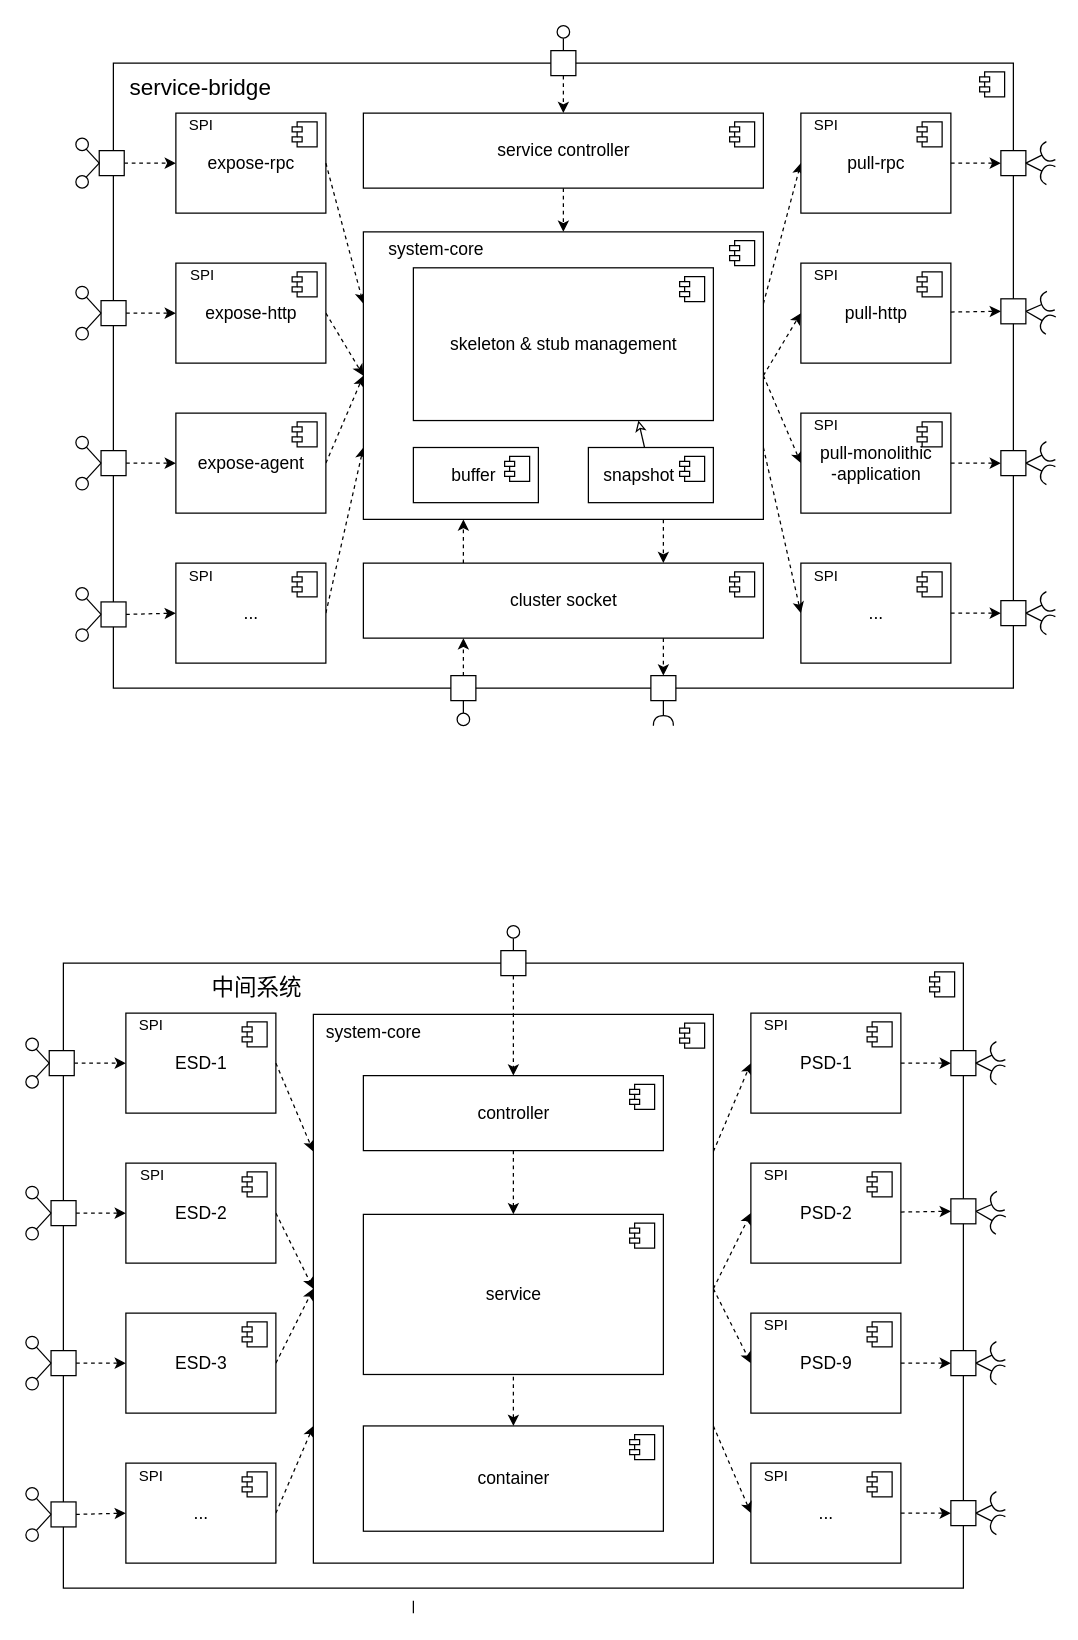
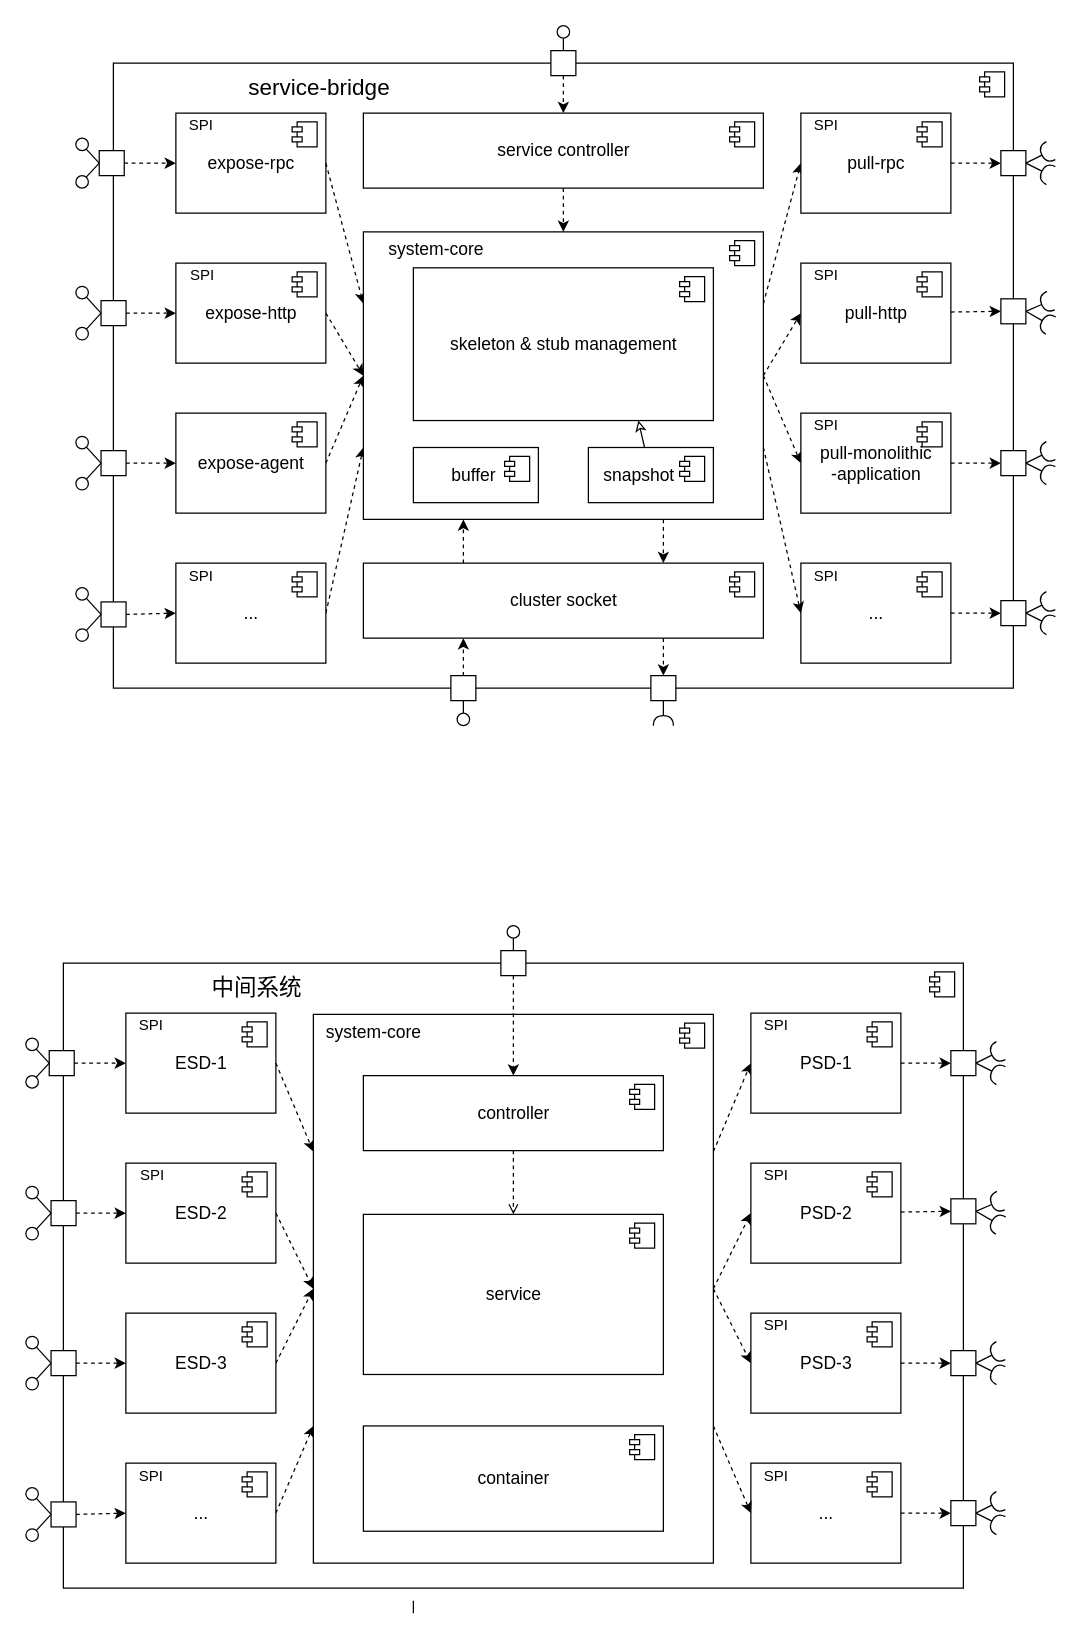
- <mxCell id="40" value="&lt;font style=&quot;font-size: 18px&quot;&gt;service-bridge&lt;/font&gt;" style="text;html=1;strokeColor=none;fillColor=none;align=center;verticalAlign=middle;whiteSpace=wrap;rounded=0;shadow=0;" parent="2" vertex="1"><mxGeometry x="10" y="10" width="120" height="20" as="geometry" /></mxCell>
+ <mxCell id="40" value="&lt;font style=&quot;font-size: 18px&quot;&gt;service-bridge&lt;/font&gt;" style="text;html=1;strokeColor=none;fillColor=none;align=center;verticalAlign=middle;whiteSpace=wrap;rounded=0;shadow=0;" parent="2" vertex="1"><mxGeometry x="105" y="10" width="120" height="20" as="geometry" /></mxCell>
- <mxCell id="149" style="edgeStyle=orthogonalEdgeStyle;curved=1;rounded=0;orthogonalLoop=1;jettySize=auto;html=1;entryX=0.5;entryY=0;entryDx=0;entryDy=0;endArrow=classic;endFill=1;dashed=1;" parent="141" source="150" target="144" edge="1"><mxGeometry relative="1" as="geometry" /></mxCell>
+ <mxCell id="149" style="edgeStyle=orthogonalEdgeStyle;curved=1;rounded=0;orthogonalLoop=1;jettySize=auto;html=1;entryX=0.5;entryY=0;entryDx=0;entryDy=0;endArrow=open;endFill=1;dashed=1;" parent="141" source="150" target="144" edge="1"><mxGeometry relative="1" as="geometry" /></mxCell>
- <mxCell id="115" value="&lt;span style=&quot;font-size: 14px&quot;&gt;PSD-9&lt;/span&gt;" style="html=1;shadow=0;strokeColor=#000000;" parent="104" vertex="1"><mxGeometry x="550" y="280" width="120" height="80" as="geometry" /></mxCell>
+ <mxCell id="115" value="&lt;span style=&quot;font-size: 14px&quot;&gt;PSD-3&lt;/span&gt;" style="html=1;shadow=0;strokeColor=#000000;" parent="104" vertex="1"><mxGeometry x="550" y="280" width="120" height="80" as="geometry" /></mxCell>
- <mxCell id="146" style="edgeStyle=none;rounded=0;orthogonalLoop=1;jettySize=auto;html=1;entryX=0.5;entryY=1;entryDx=0;entryDy=0;shadow=0;startArrow=classic;startFill=1;endArrow=none;endFill=0;strokeColor=#000000;dashed=1;" parent="141" source="147" target="144" edge="1"><mxGeometry relative="1" as="geometry" /></mxCell>
